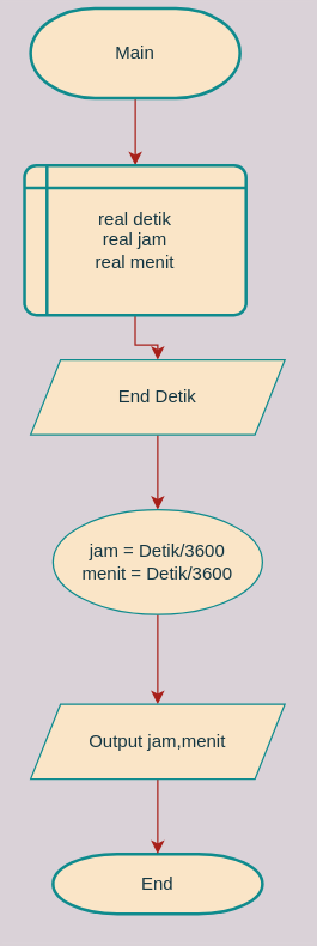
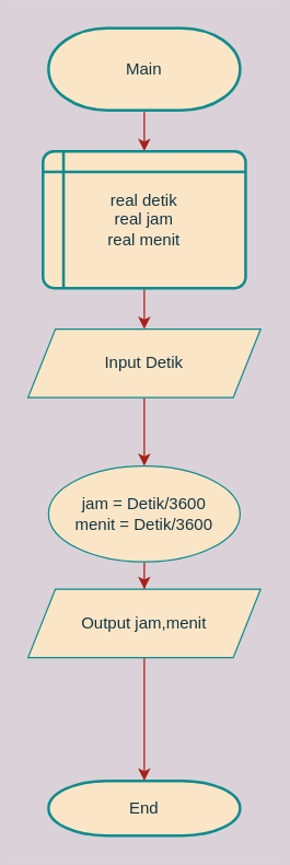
- <mxCell id="3" value="Main" style="strokeWidth=2;html=1;shape=mxgraph.flowchart.terminator;whiteSpace=wrap;fillColor=#FAE5C7;strokeColor=#0F8B8D;fontColor=#143642;" vertex="1" parent="1"><mxGeometry x="20" y="5" width="140" height="60" as="geometry" /></mxCell>
+ <mxCell id="3" value="Main" style="strokeWidth=2;html=1;shape=mxgraph.flowchart.terminator;whiteSpace=wrap;fillColor=#FAE5C7;strokeColor=#0F8B8D;fontColor=#143642;" vertex="1" parent="1"><mxGeometry x="35" y="20" width="140" height="60" as="geometry" /></mxCell>
- <mxCell id="8" value="real detik&lt;br&gt;real jam&lt;br&gt;real menit" style="shape=internalStorage;whiteSpace=wrap;html=1;dx=15;dy=15;rounded=1;arcSize=8;strokeWidth=2;strokeColor=#0F8B8D;fontColor=#143642;fillColor=#FAE5C7;" vertex="1" parent="1"><mxGeometry x="15.93" y="110" width="148.13" height="100" as="geometry" /></mxCell>
+ <mxCell id="8" value="real detik&lt;br&gt;real jam&lt;br&gt;real menit" style="shape=internalStorage;whiteSpace=wrap;html=1;dx=15;dy=15;rounded=1;arcSize=8;strokeWidth=2;strokeColor=#0F8B8D;fontColor=#143642;fillColor=#FAE5C7;" vertex="1" parent="1"><mxGeometry x="30.93" y="110" width="148.13" height="100" as="geometry" /></mxCell>
- <mxCell id="5" value="End Detik" style="shape=parallelogram;perimeter=parallelogramPerimeter;whiteSpace=wrap;html=1;fixedSize=1;fillColor=#FAE5C7;strokeColor=#0F8B8D;fontColor=#143642;" vertex="1" parent="1"><mxGeometry x="20" y="240" width="170" height="50" as="geometry" /></mxCell>
+ <mxCell id="5" value="Input Detik" style="shape=parallelogram;perimeter=parallelogramPerimeter;whiteSpace=wrap;html=1;fixedSize=1;fillColor=#FAE5C7;strokeColor=#0F8B8D;fontColor=#143642;" vertex="1" parent="1"><mxGeometry x="20" y="240" width="170" height="50" as="geometry" /></mxCell>
- <mxCell id="12" value="Output jam,menit" style="shape=parallelogram;perimeter=parallelogramPerimeter;whiteSpace=wrap;html=1;fixedSize=1;fillColor=#FAE5C7;strokeColor=#0F8B8D;fontColor=#143642;" vertex="1" parent="1"><mxGeometry x="20" y="470" width="170" height="50" as="geometry" /></mxCell>
+ <mxCell id="12" value="Output jam,menit" style="shape=parallelogram;perimeter=parallelogramPerimeter;whiteSpace=wrap;html=1;fixedSize=1;fillColor=#FAE5C7;strokeColor=#0F8B8D;fontColor=#143642;" vertex="1" parent="1"><mxGeometry x="20" y="430" width="170" height="50" as="geometry" /></mxCell>
